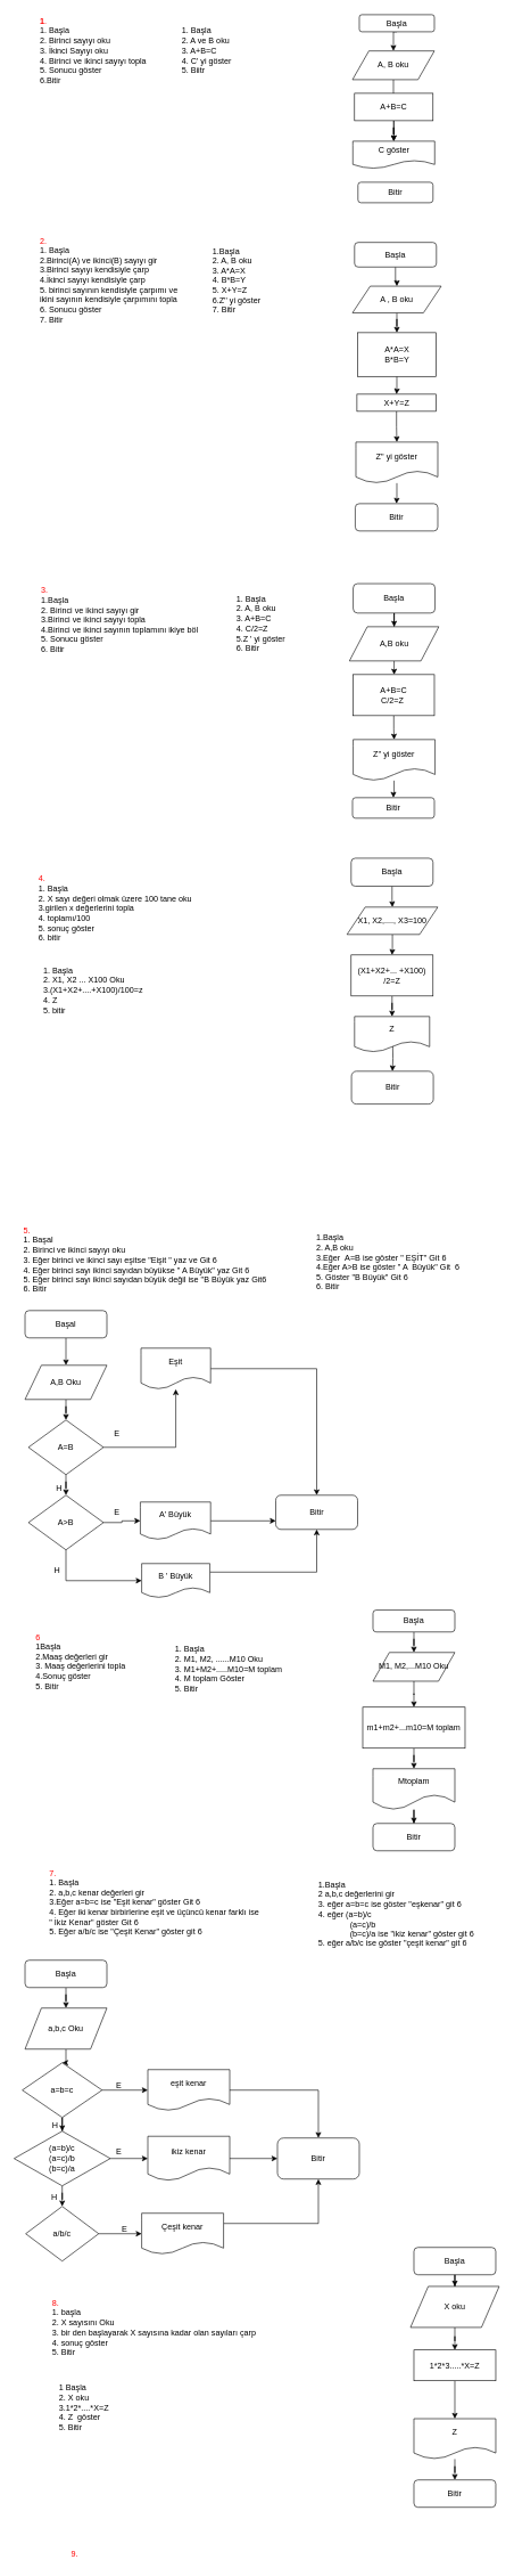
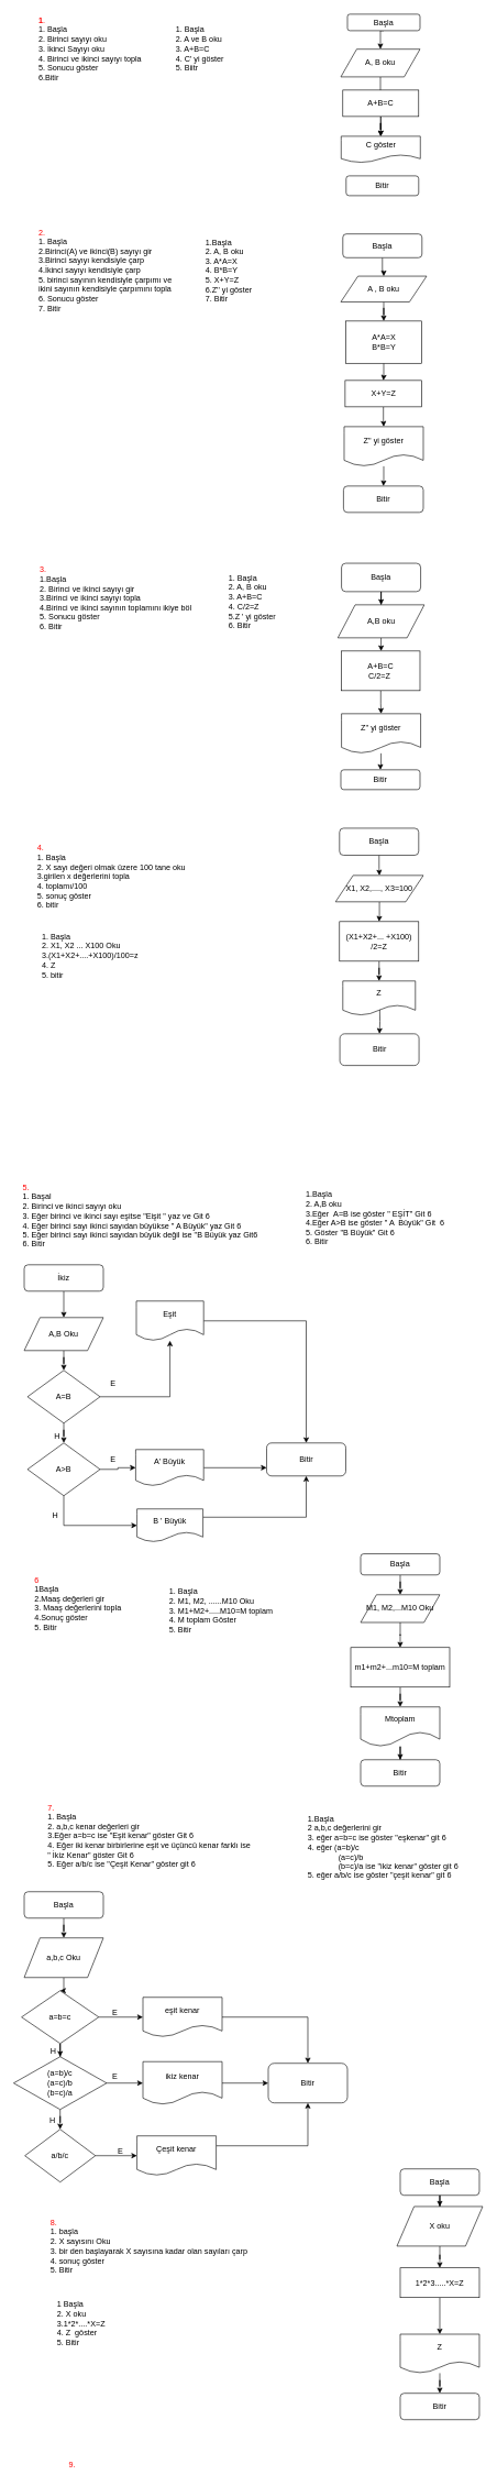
- <mxCell id="20" value="X+Y=Z" style="rounded=0;whiteSpace=wrap;html=1;" parent="1" vertex="1"><mxGeometry x="522.5" y="576" width="116" height="25" as="geometry" /></mxCell>
+ <mxCell id="20" value="X+Y=Z" style="rounded=0;whiteSpace=wrap;html=1;" parent="1" vertex="1"><mxGeometry x="522.5" y="576" width="116" height="40" as="geometry" /></mxCell>
- <mxCell id="40" value="Başal" style="rounded=1;whiteSpace=wrap;html=1;" parent="1" vertex="1"><mxGeometry x="36" y="1916" width="120" height="40" as="geometry" /></mxCell>
+ <mxCell id="40" value="İkiz" style="rounded=1;whiteSpace=wrap;html=1;" parent="1" vertex="1"><mxGeometry x="36" y="1916" width="120" height="40" as="geometry" /></mxCell>
